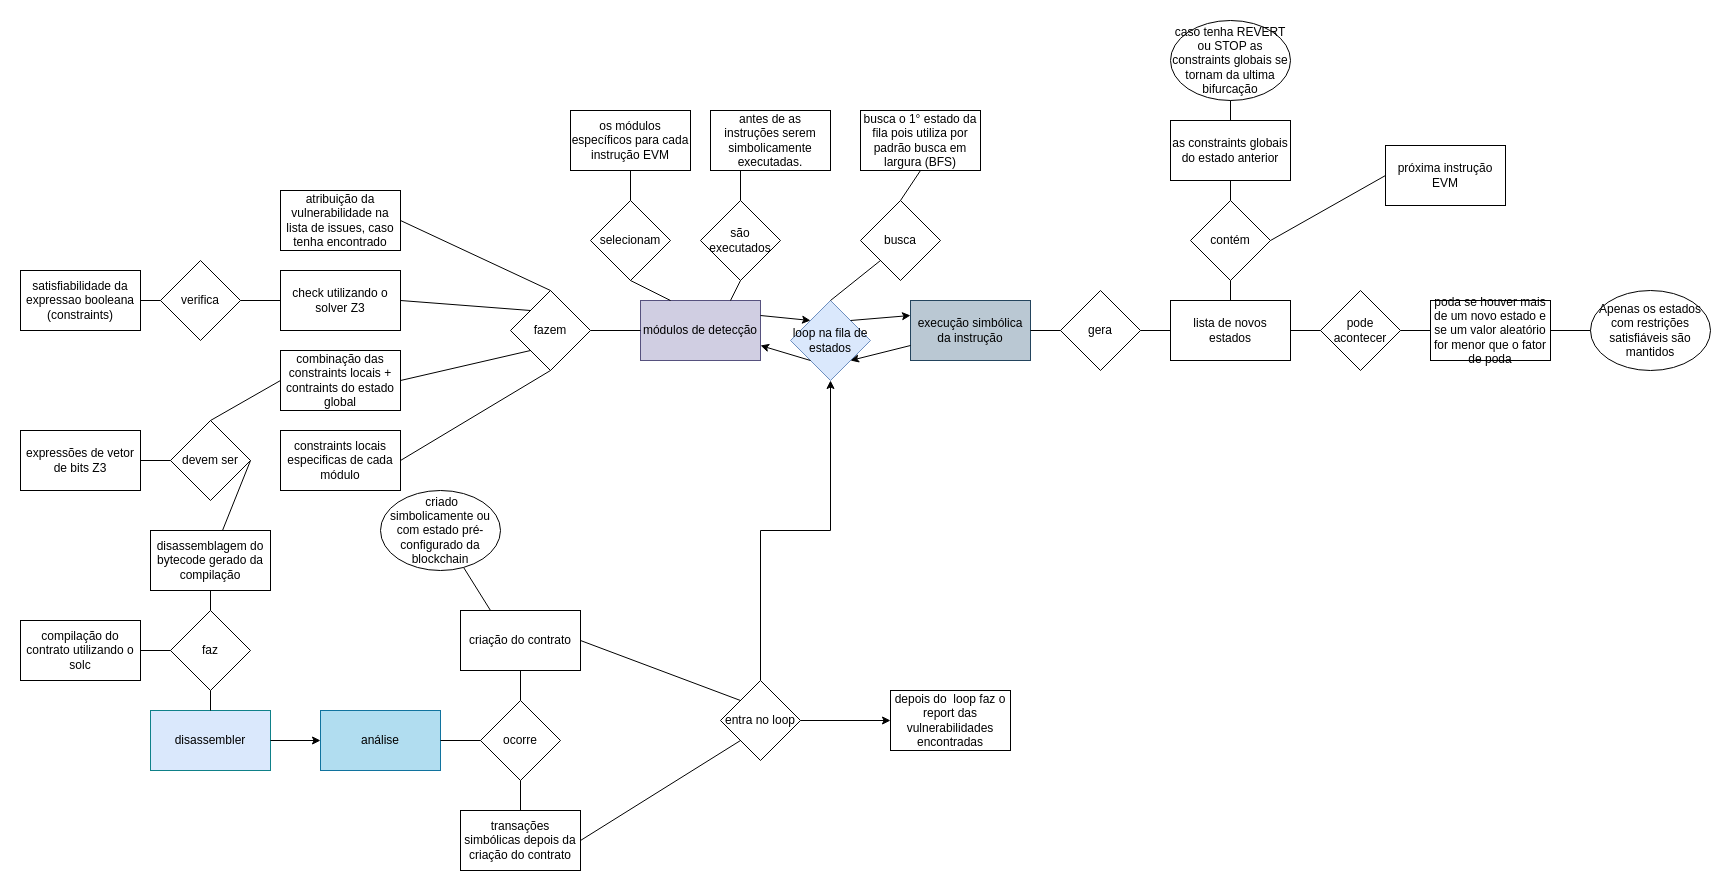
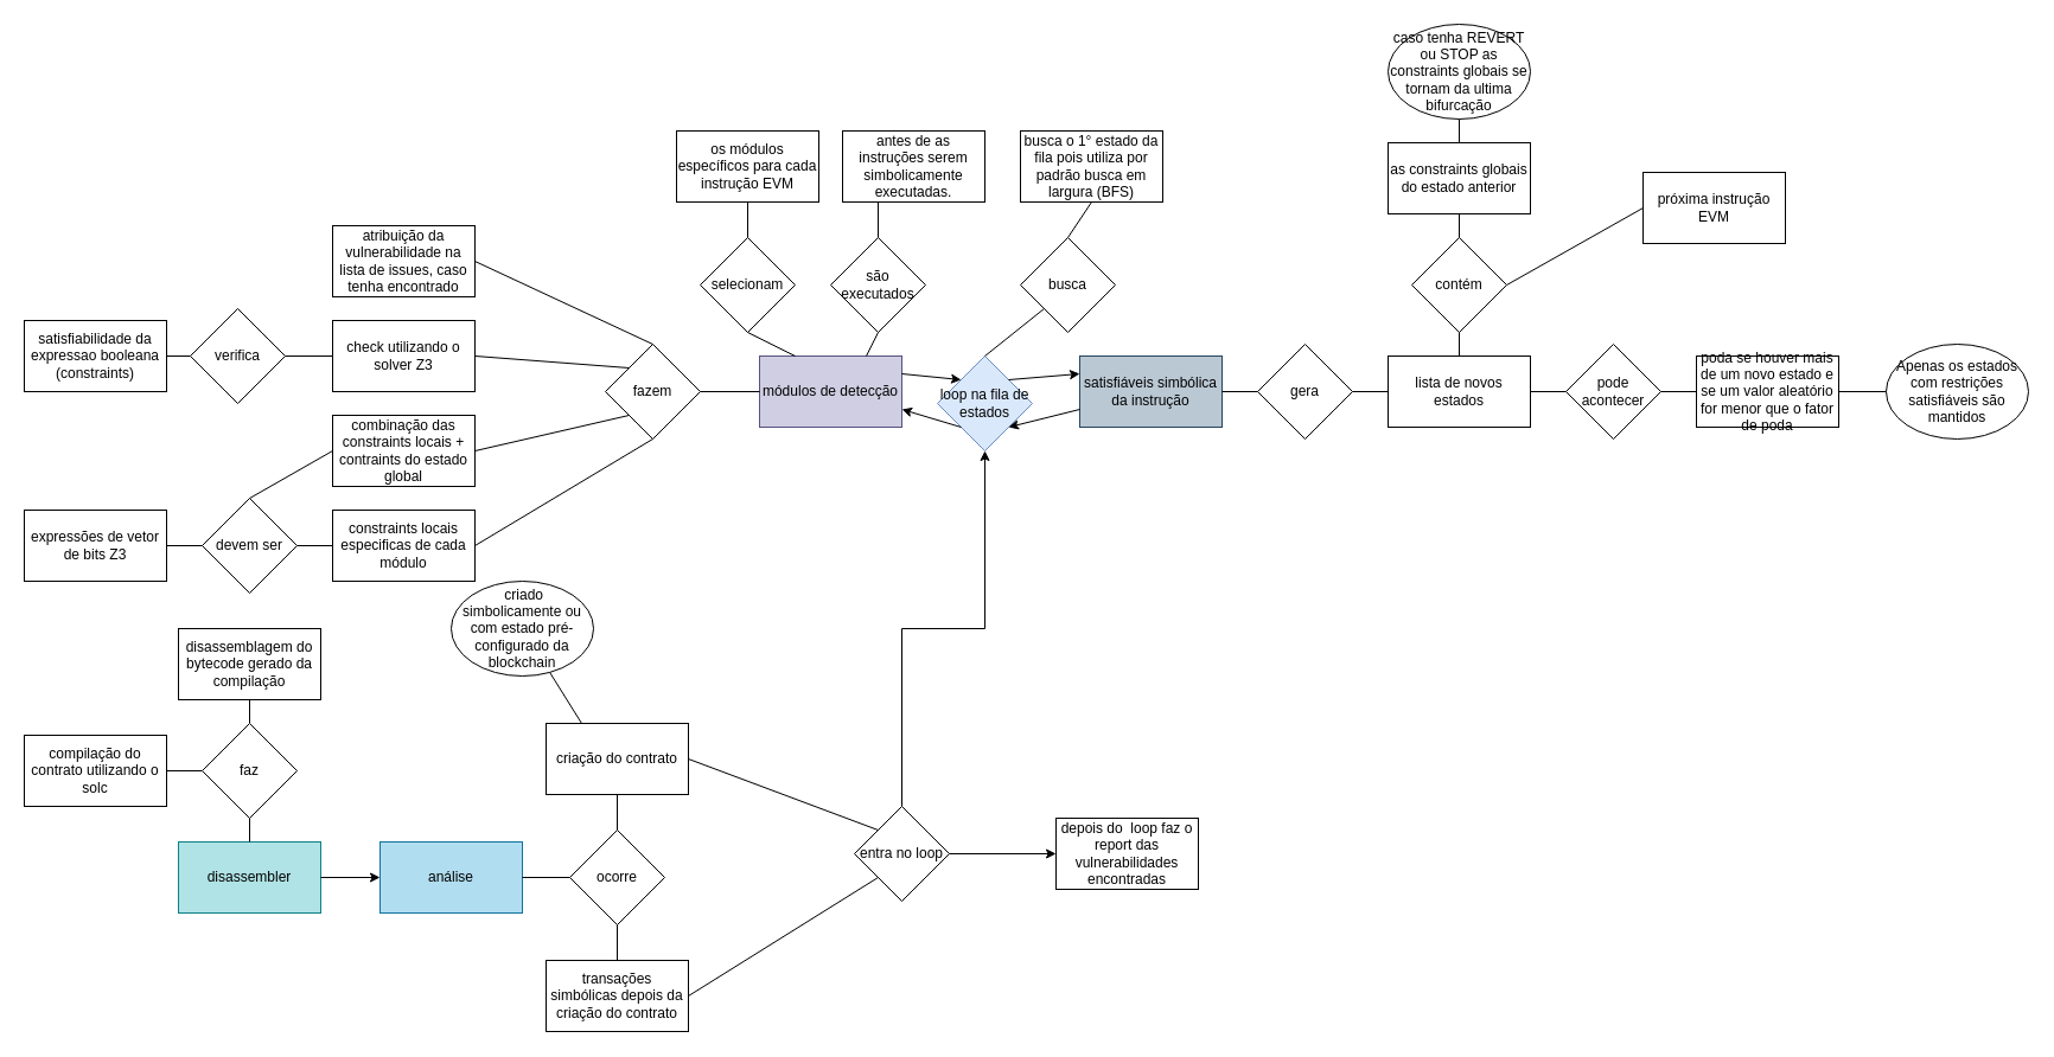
- <mxCell id="9" value="execução simbólica da instrução" style="rounded=0;whiteSpace=wrap;html=1;fillColor=#bac8d3;strokeColor=#23445d;" parent="1" vertex="1"><mxGeometry x="910" y="300" width="120" height="60" as="geometry" /></mxCell>
+ <mxCell id="9" value="satisfiáveis simbólica da instrução" style="rounded=0;whiteSpace=wrap;html=1;fillColor=#bac8d3;strokeColor=#23445d;" parent="1" vertex="1"><mxGeometry x="910" y="300" width="120" height="60" as="geometry" /></mxCell>
- <mxCell id="57" value="" style="endArrow=none;html=1;rounded=0;exitX=1;exitY=0.5;exitDx=0;exitDy=0;" parent="1" source="55" target="21" edge="1"><mxGeometry width="50" height="50" relative="1" as="geometry"><mxPoint x="860" y="590" as="sourcePoint" /><mxPoint x="910" y="540" as="targetPoint" /></mxGeometry></mxCell>
+ <mxCell id="57" value="" style="endArrow=none;html=1;rounded=0;entryX=0;entryY=0.5;entryDx=0;entryDy=0;exitX=1;exitY=0.5;exitDx=0;exitDy=0;" parent="1" source="55" target="34" edge="1"><mxGeometry width="50" height="50" relative="1" as="geometry"><mxPoint x="860" y="590" as="sourcePoint" /><mxPoint x="910" y="540" as="targetPoint" /></mxGeometry></mxCell>
- <mxCell id="2" value="disassembler" style="rounded=0;whiteSpace=wrap;html=1;fillColor=#dae8fc;strokeColor=#0e8088;" parent="1" vertex="1"><mxGeometry x="150" y="710" width="120" height="60" as="geometry" /></mxCell>
+ <mxCell id="2" value="disassembler" style="rounded=0;whiteSpace=wrap;html=1;fillColor=#b0e3e6;strokeColor=#0e8088;" parent="1" vertex="1"><mxGeometry x="150" y="710" width="120" height="60" as="geometry" /></mxCell>
